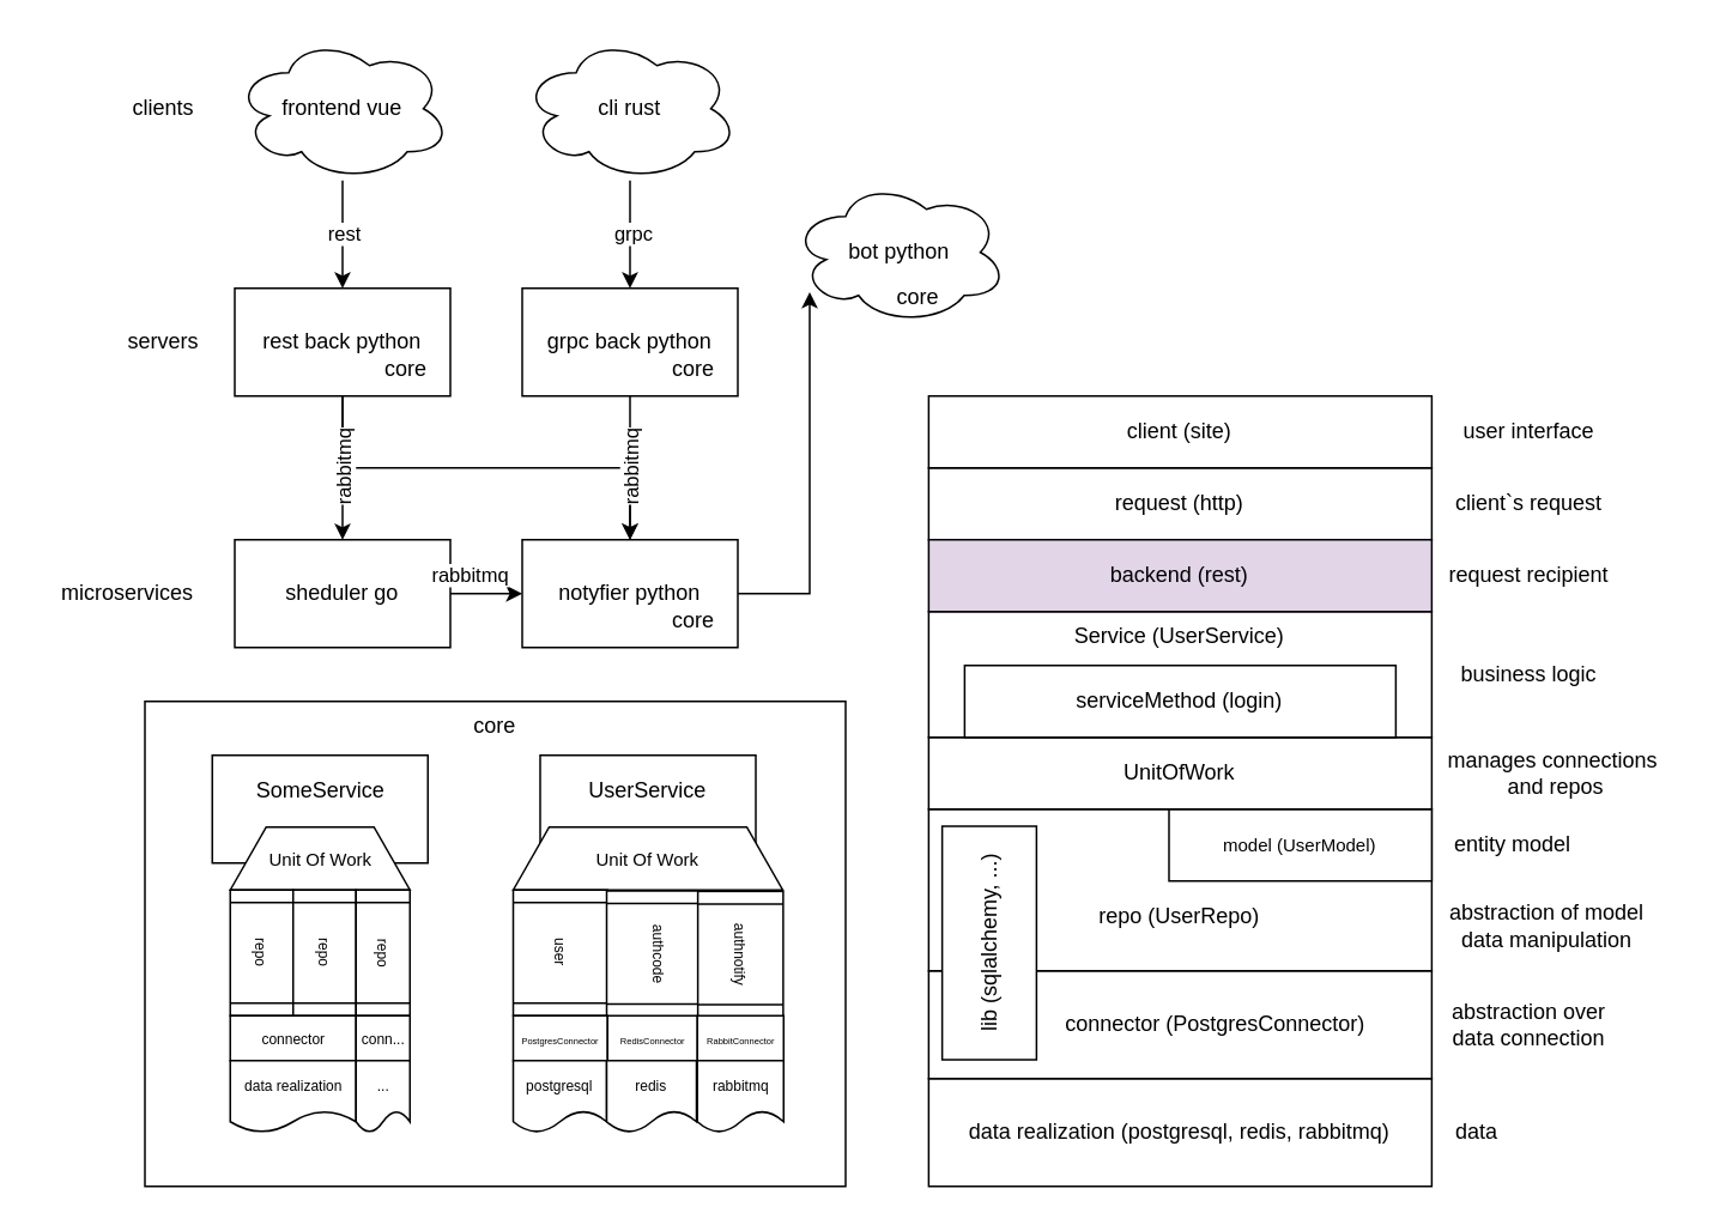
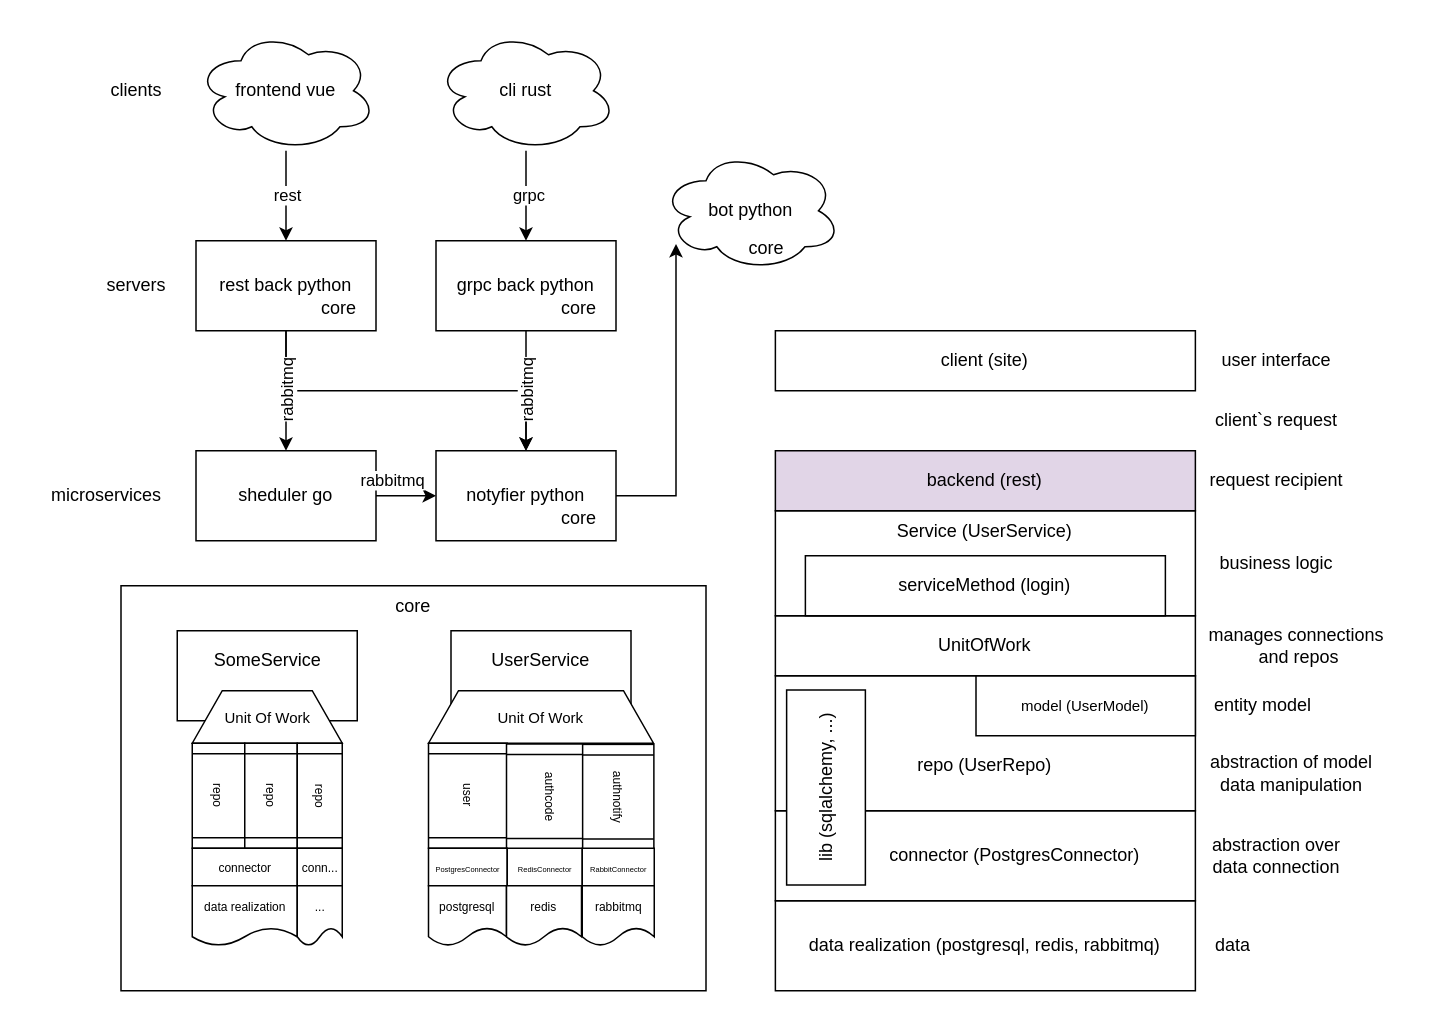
- <mxCell id="57" value="request (http)" style="whiteSpace=wrap;html=1;" vertex="1" parent="1"><mxGeometry x="516.25" y="260" width="280" height="40" as="geometry" /></mxCell>
